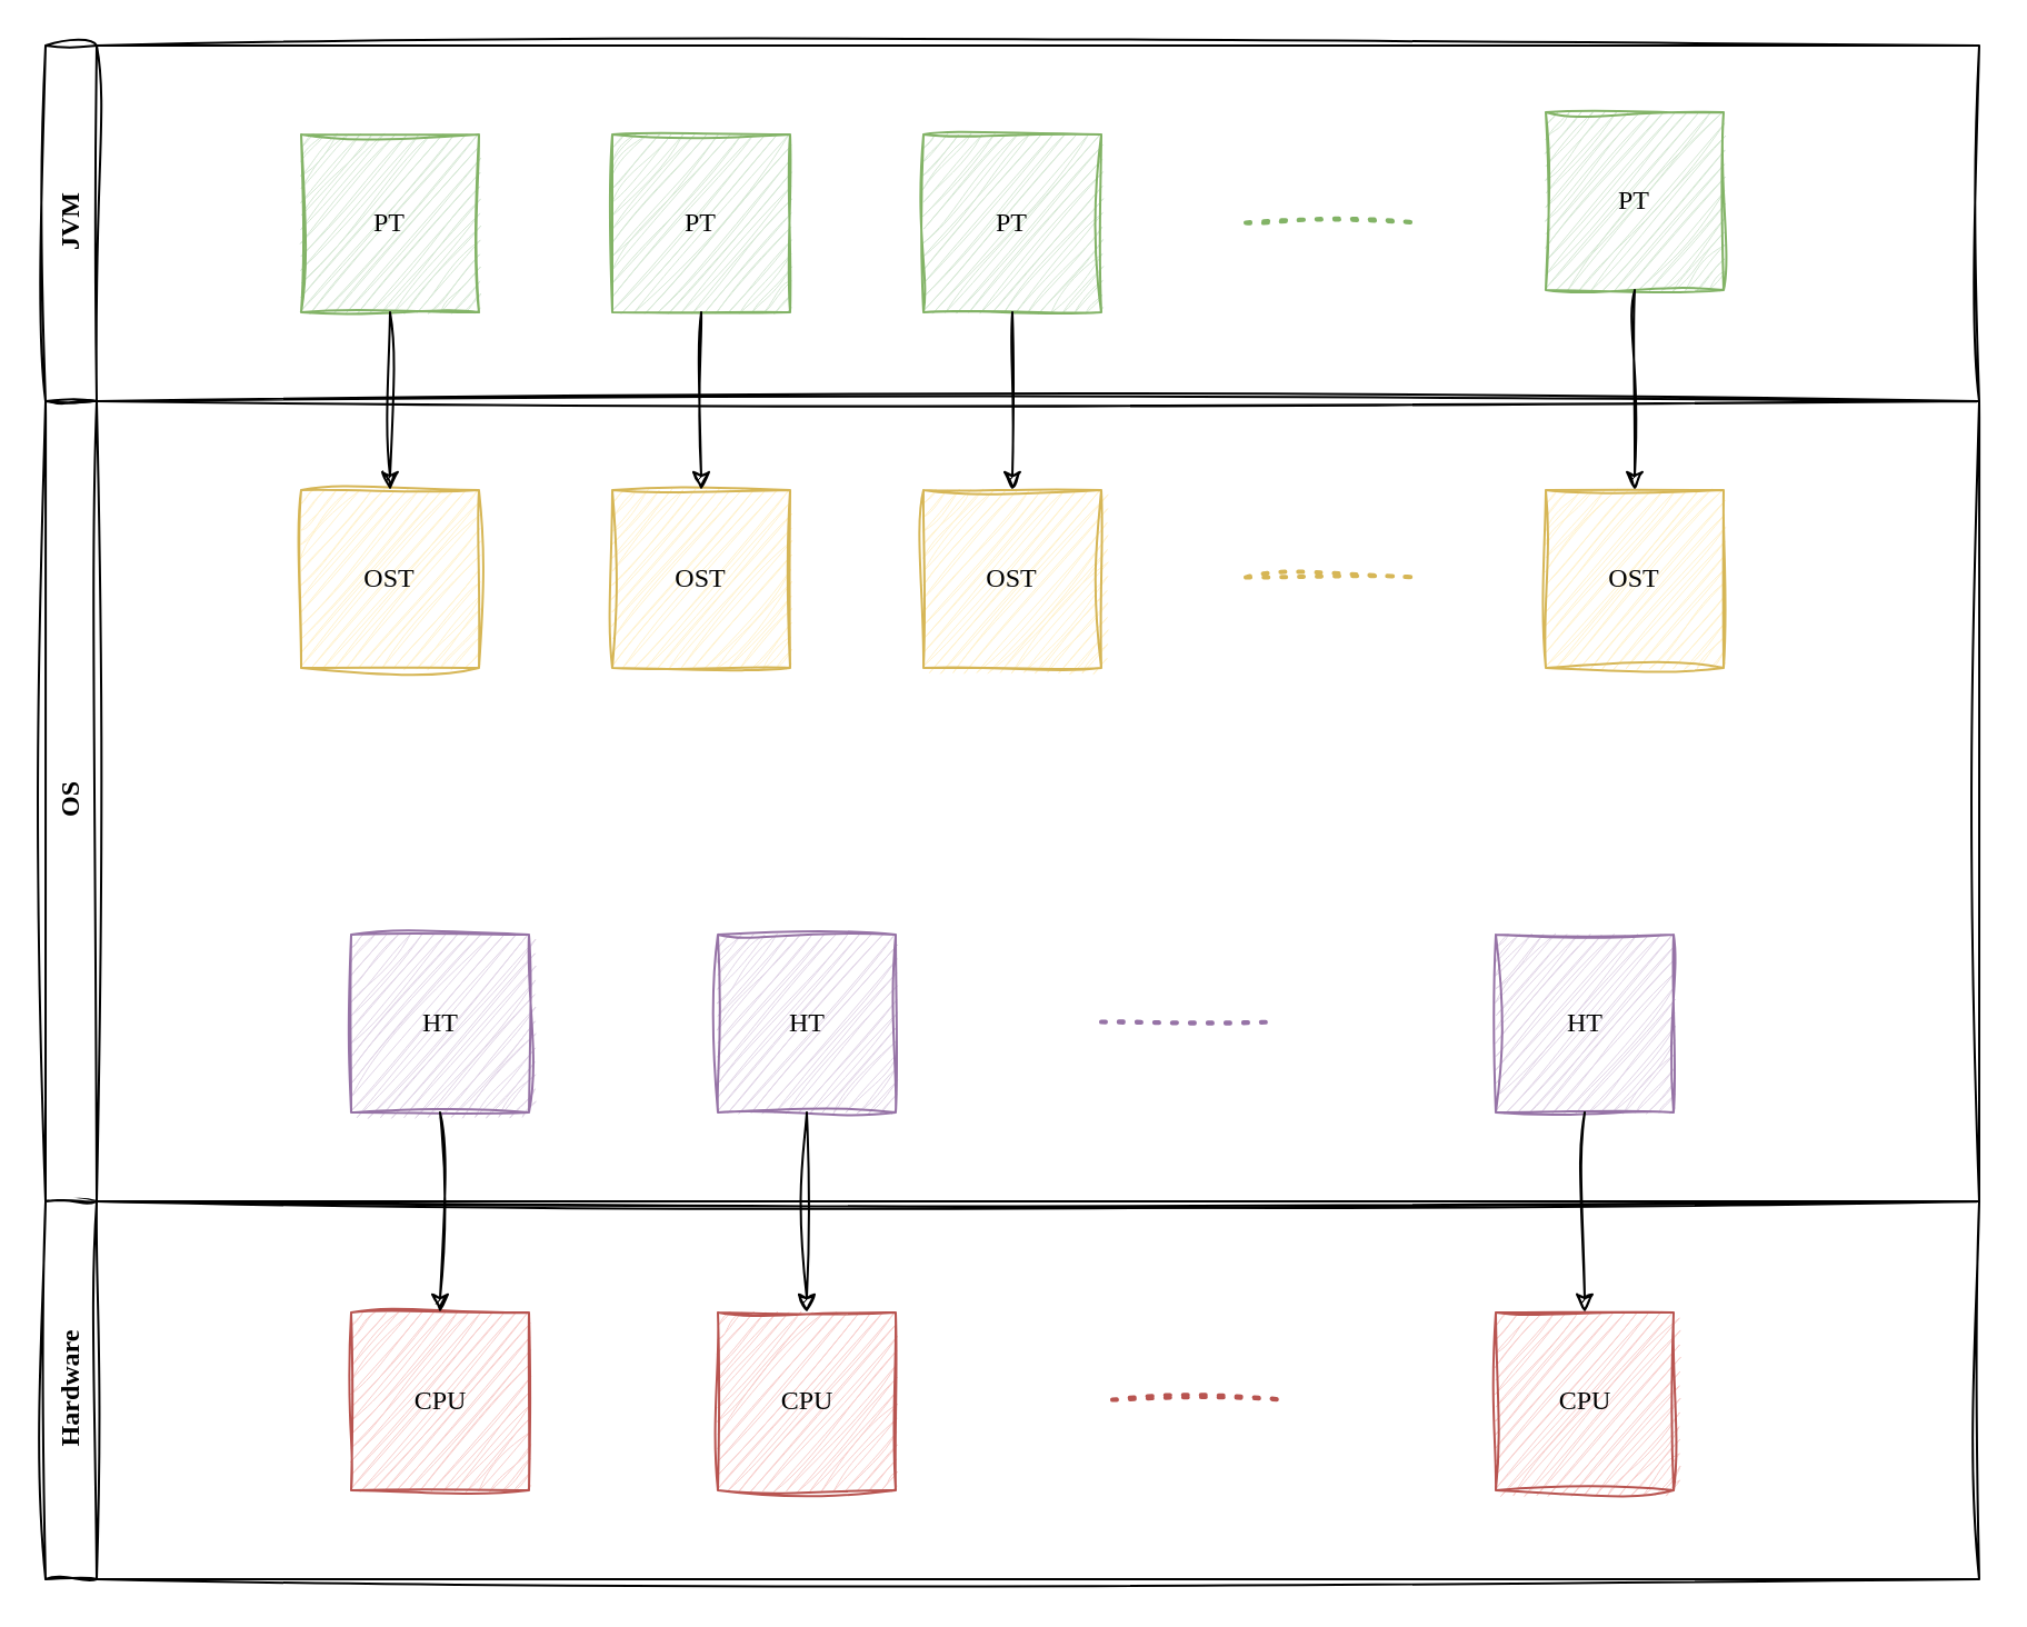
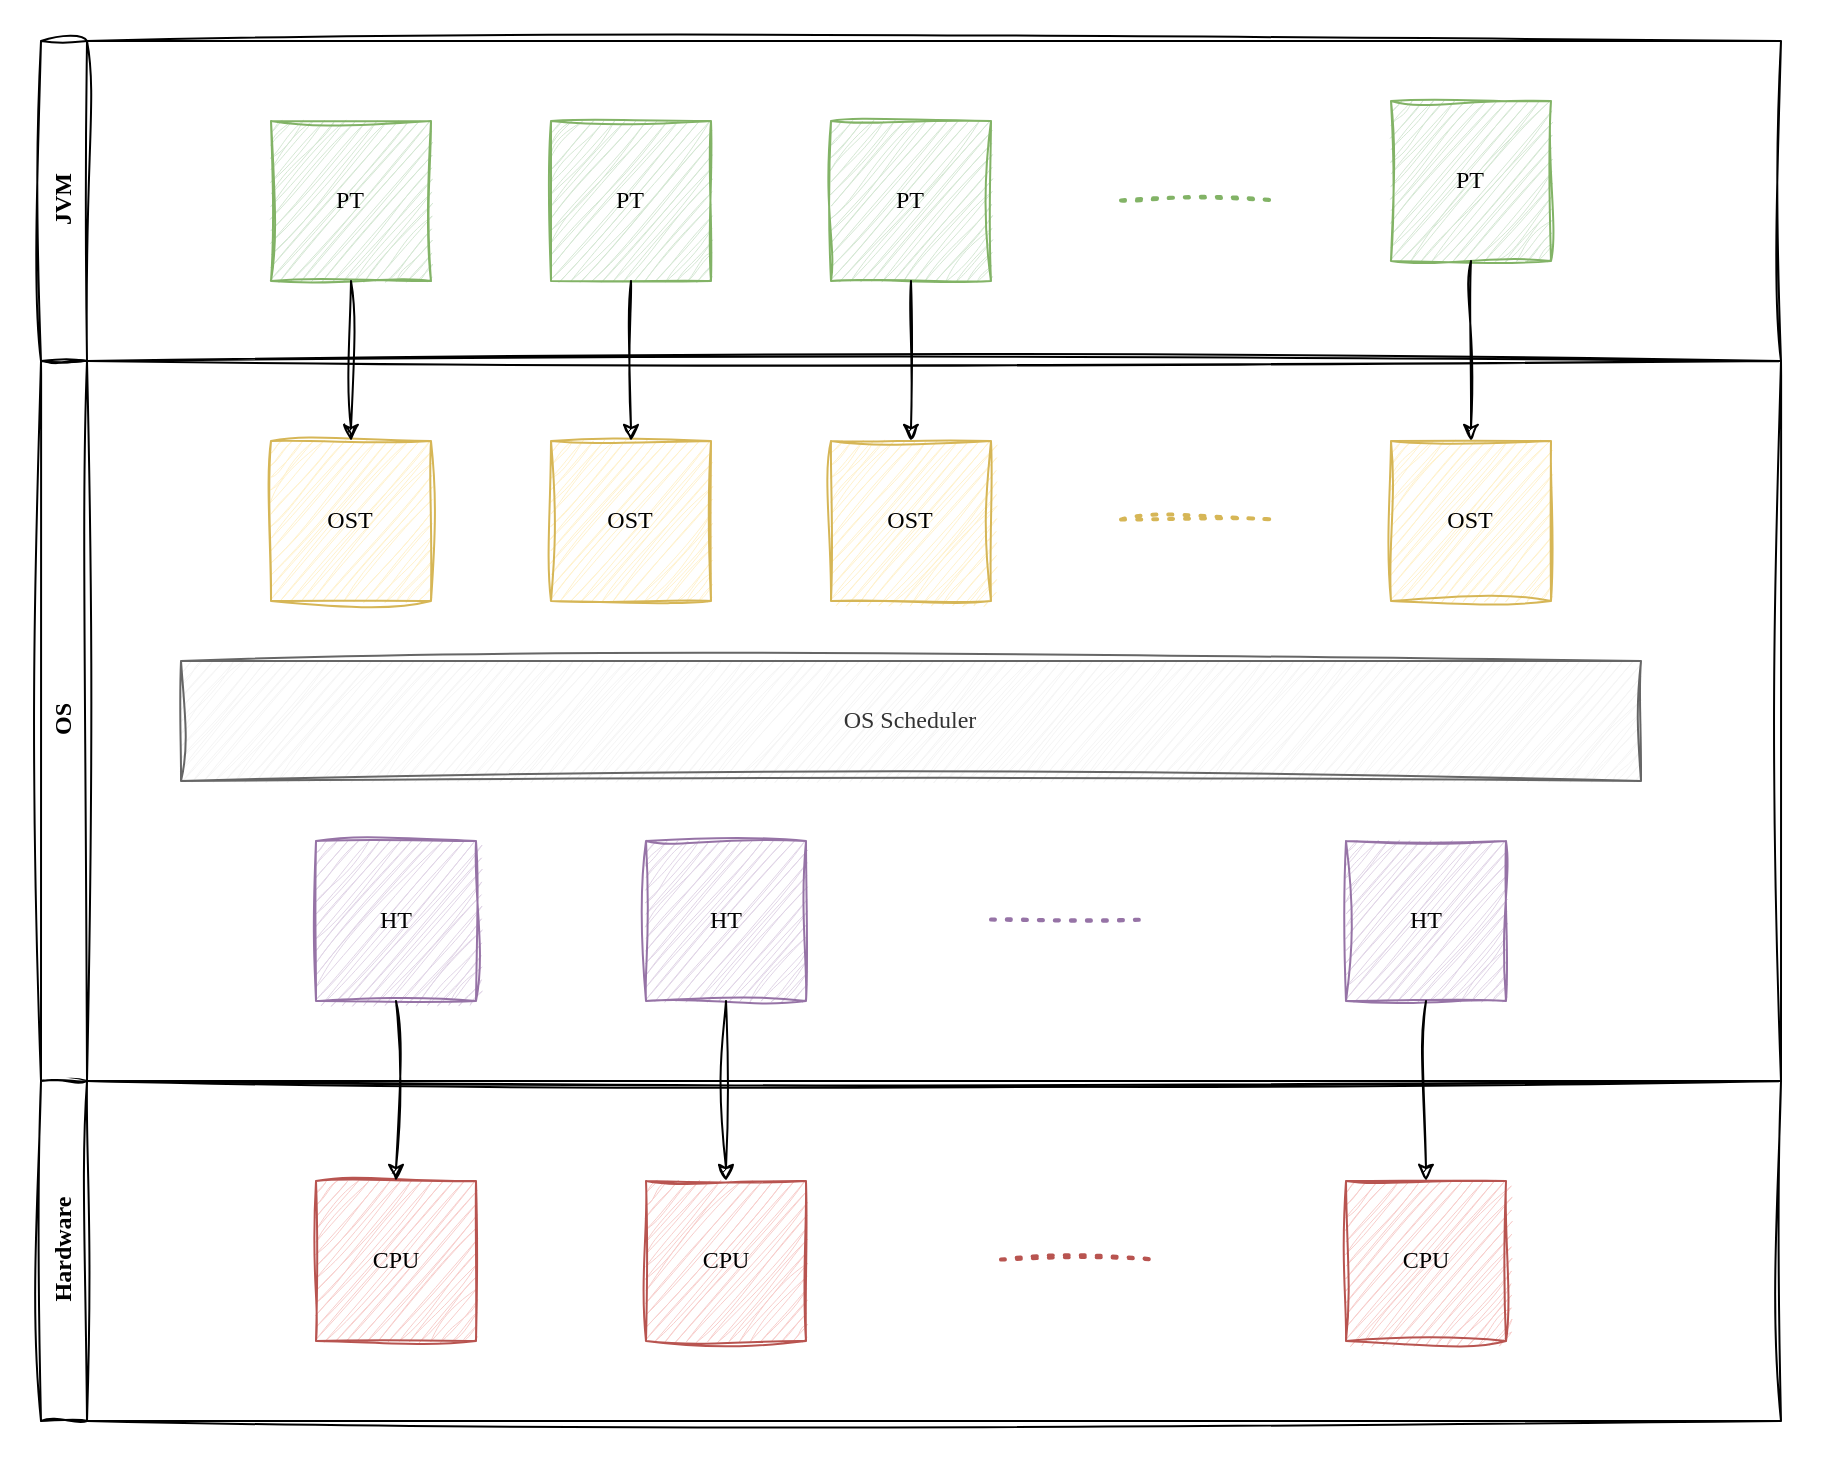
+ <mxCell id="13" value="OS Scheduler" style="rounded=0;whiteSpace=wrap;html=1;sketch=1;hachureGap=4;jiggle=2;curveFitting=1;fontFamily=Architects Daughter;fontSource=https%3A%2F%2Ffonts.googleapis.com%2Fcss%3Ffamily%3DArchitects%2BDaughter;fillColor=#f5f5f5;fontColor=#333333;strokeColor=#666666;" parent="8" vertex="1"><mxGeometry x="70" y="150" width="730" height="60" as="geometry" /></mxCell>
